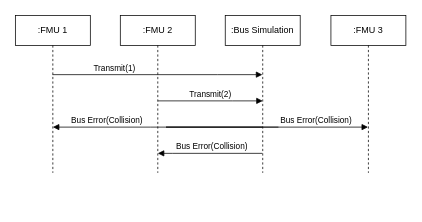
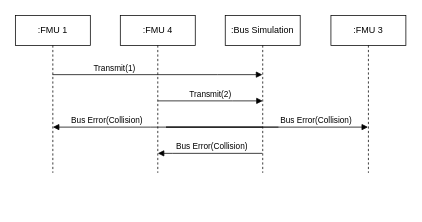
- <mxCell id="6" value=":FMU 2" style="shape=umlLifeline;perimeter=lifelinePerimeter;whiteSpace=wrap;html=1;container=1;dropTarget=0;collapsible=0;recursiveResize=0;outlineConnect=0;portConstraint=eastwest;newEdgeStyle={&quot;edgeStyle&quot;:&quot;elbowEdgeStyle&quot;,&quot;elbow&quot;:&quot;vertical&quot;,&quot;curved&quot;:0,&quot;rounded&quot;:0};" parent="1" vertex="1"><mxGeometry x="160" y="20" width="100" height="210" as="geometry" /></mxCell>
+ <mxCell id="6" value=":FMU 4" style="shape=umlLifeline;perimeter=lifelinePerimeter;whiteSpace=wrap;html=1;container=1;dropTarget=0;collapsible=0;recursiveResize=0;outlineConnect=0;portConstraint=eastwest;newEdgeStyle={&quot;edgeStyle&quot;:&quot;elbowEdgeStyle&quot;,&quot;elbow&quot;:&quot;vertical&quot;,&quot;curved&quot;:0,&quot;rounded&quot;:0};" parent="1" vertex="1"><mxGeometry x="160" y="20" width="100" height="210" as="geometry" /></mxCell>
